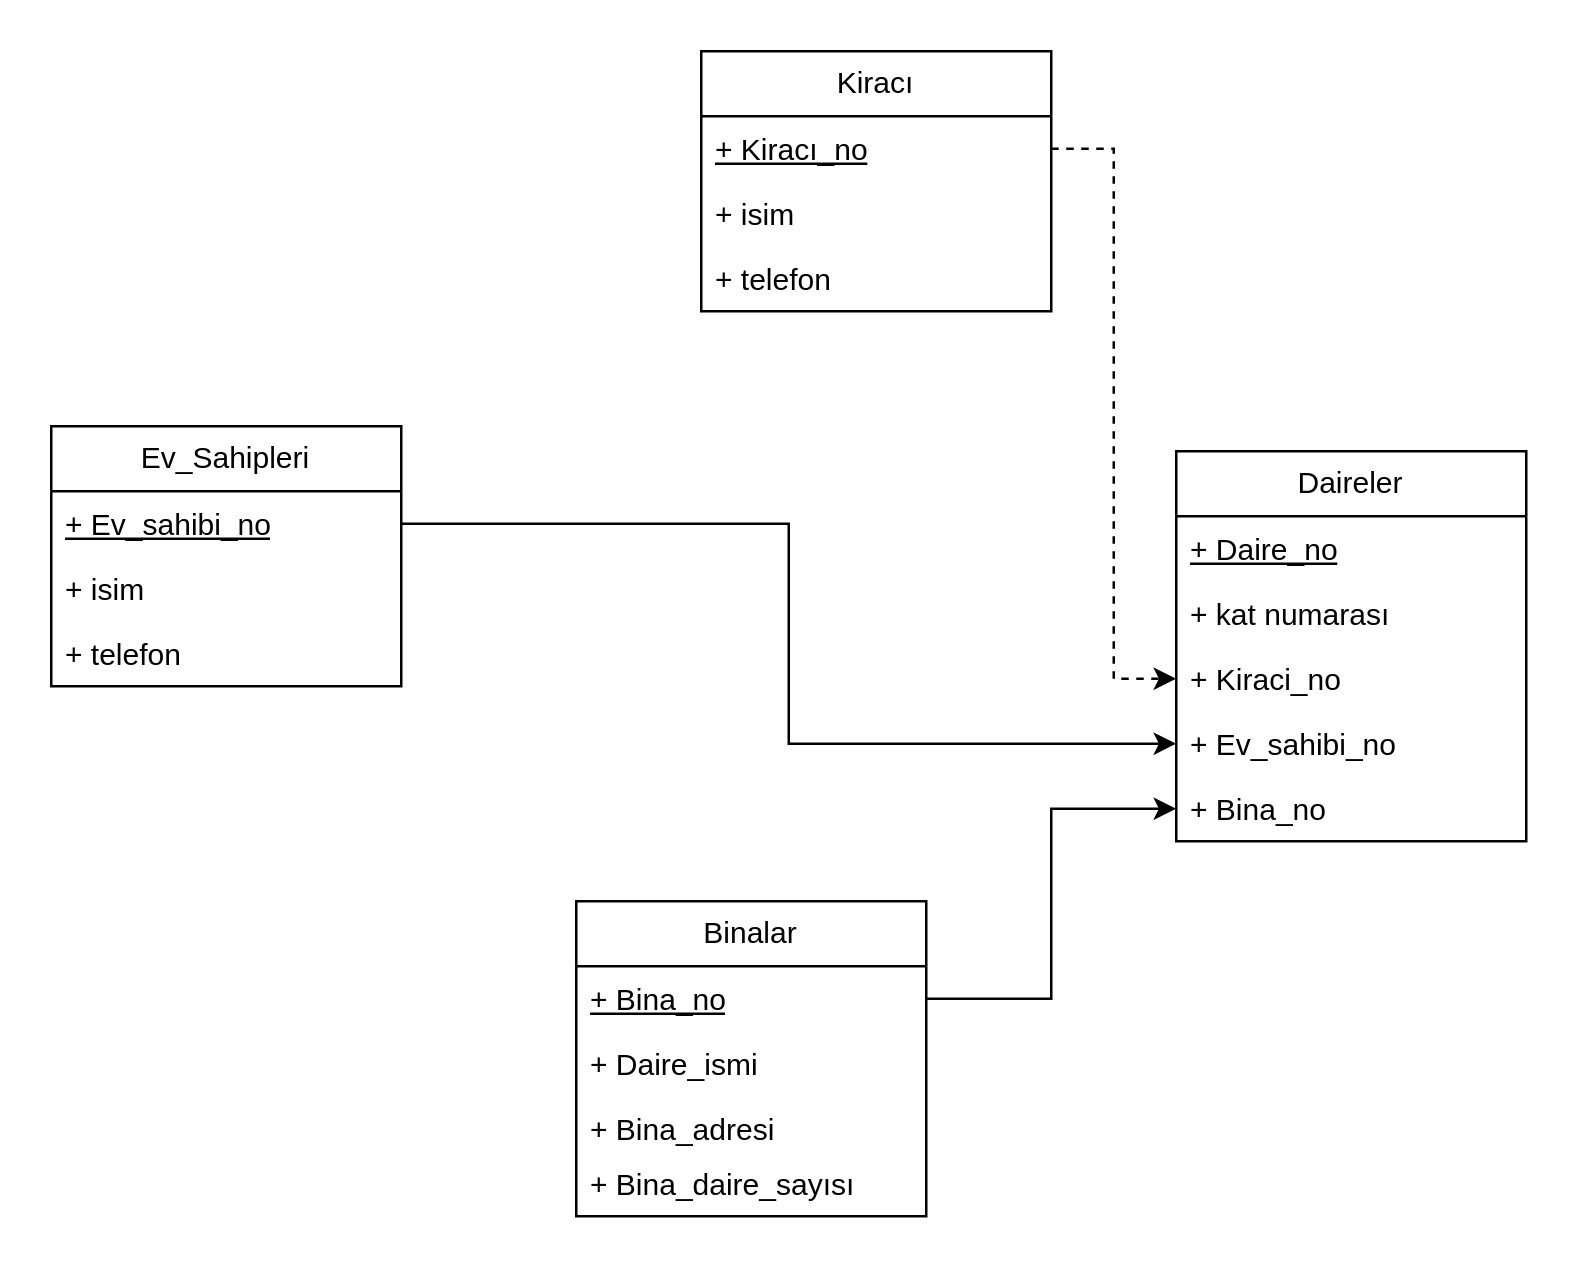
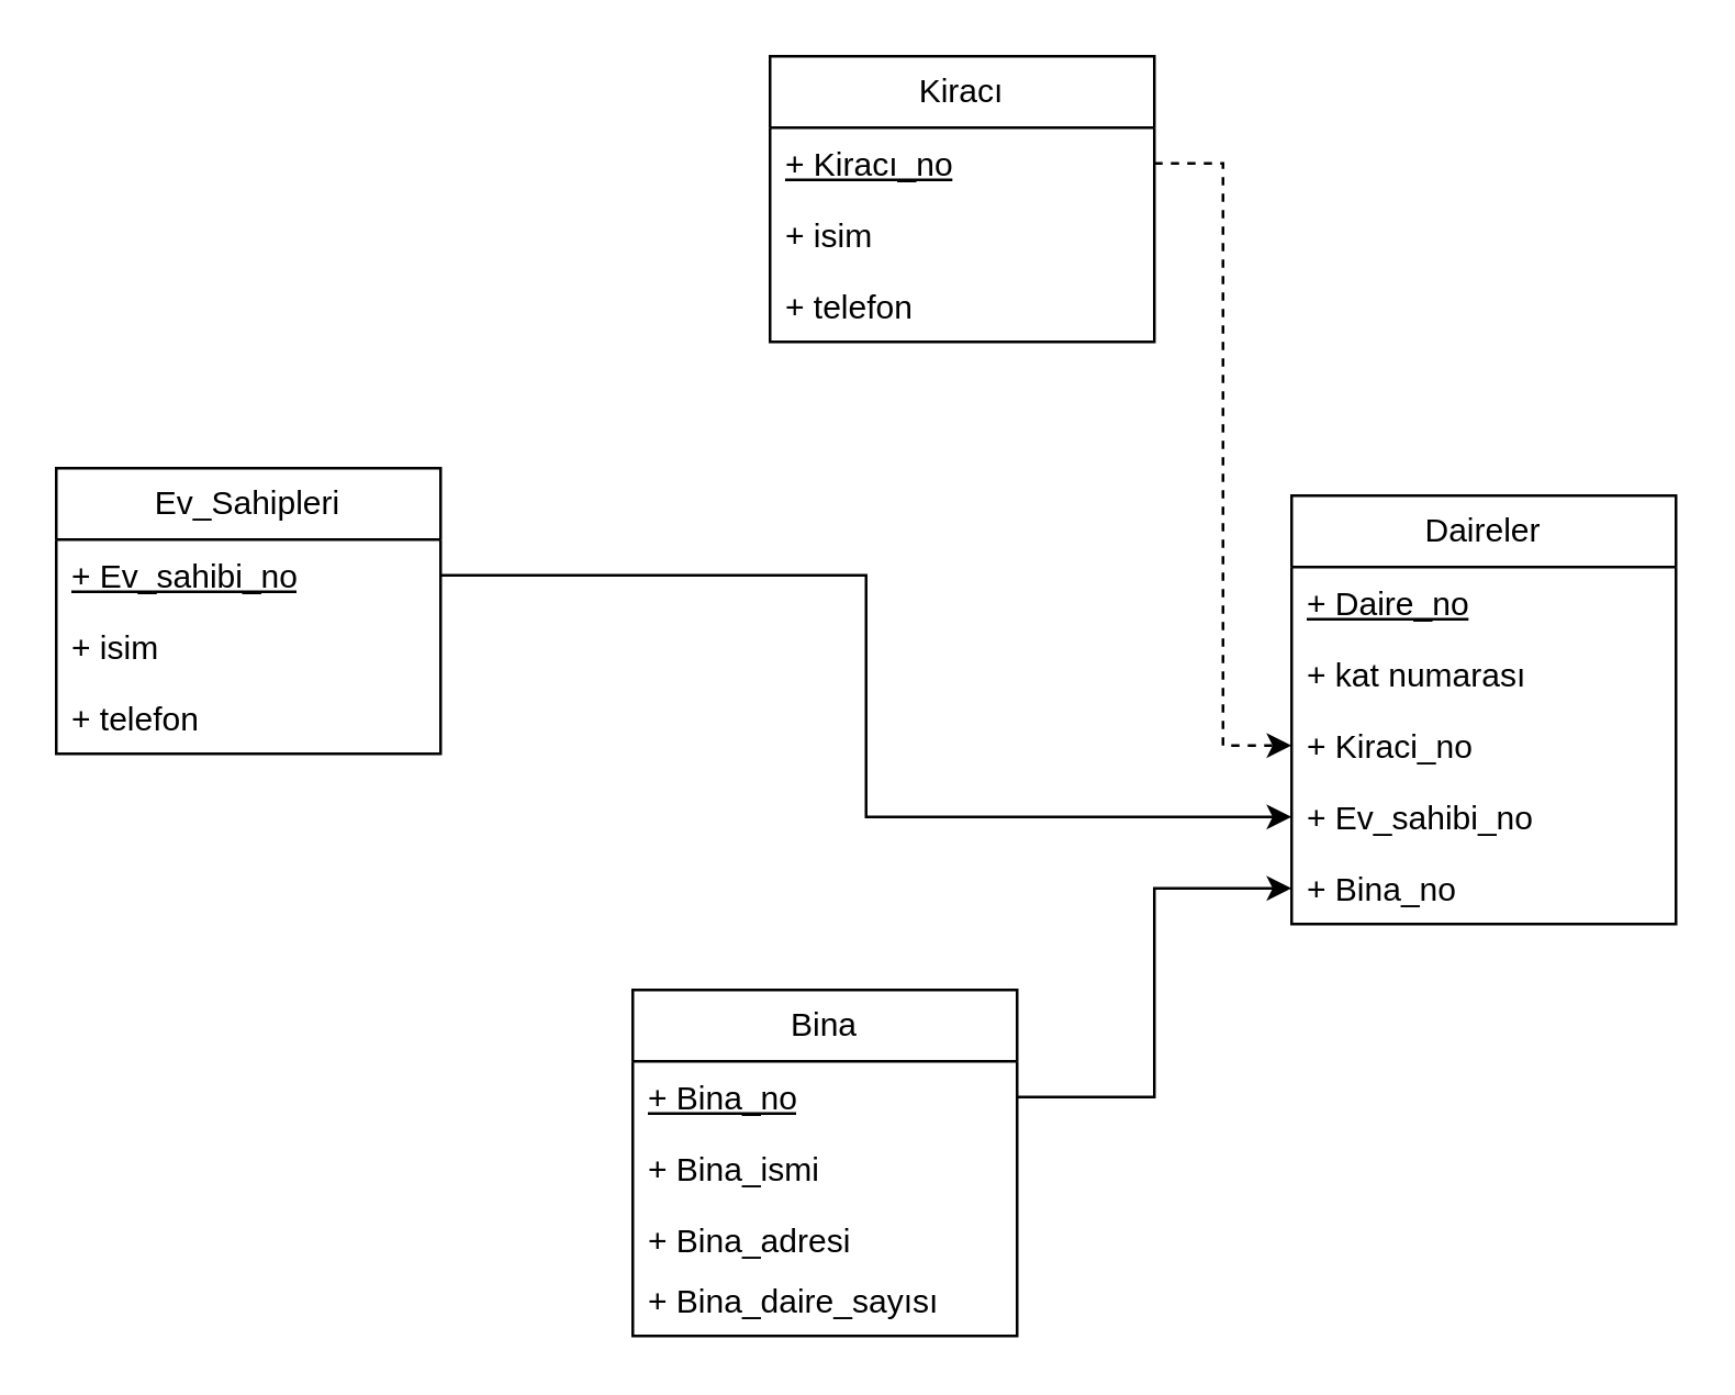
- <mxCell id="16" value="Binalar" style="swimlane;fontStyle=0;childLayout=stackLayout;horizontal=1;startSize=26;fillColor=none;horizontalStack=0;resizeParent=1;resizeParentMax=0;resizeLast=0;collapsible=1;marginBottom=0;whiteSpace=wrap;html=1;" vertex="1" parent="1"><mxGeometry x="230" y="360" width="140" height="126" as="geometry" /></mxCell>
+ <mxCell id="16" value="Bina" style="swimlane;fontStyle=0;childLayout=stackLayout;horizontal=1;startSize=26;fillColor=none;horizontalStack=0;resizeParent=1;resizeParentMax=0;resizeLast=0;collapsible=1;marginBottom=0;whiteSpace=wrap;html=1;" vertex="1" parent="1"><mxGeometry x="230" y="360" width="140" height="126" as="geometry" /></mxCell>
- <mxCell id="18" value="+ Daire_ismi" style="text;strokeColor=none;fillColor=none;align=left;verticalAlign=top;spacingLeft=4;spacingRight=4;overflow=hidden;rotatable=0;points=[[0,0.5],[1,0.5]];portConstraint=eastwest;whiteSpace=wrap;html=1;" vertex="1" parent="16"><mxGeometry y="52" width="140" height="26" as="geometry" /></mxCell>
+ <mxCell id="18" value="+ Bina_ismi" style="text;strokeColor=none;fillColor=none;align=left;verticalAlign=top;spacingLeft=4;spacingRight=4;overflow=hidden;rotatable=0;points=[[0,0.5],[1,0.5]];portConstraint=eastwest;whiteSpace=wrap;html=1;" vertex="1" parent="16"><mxGeometry y="52" width="140" height="26" as="geometry" /></mxCell>
